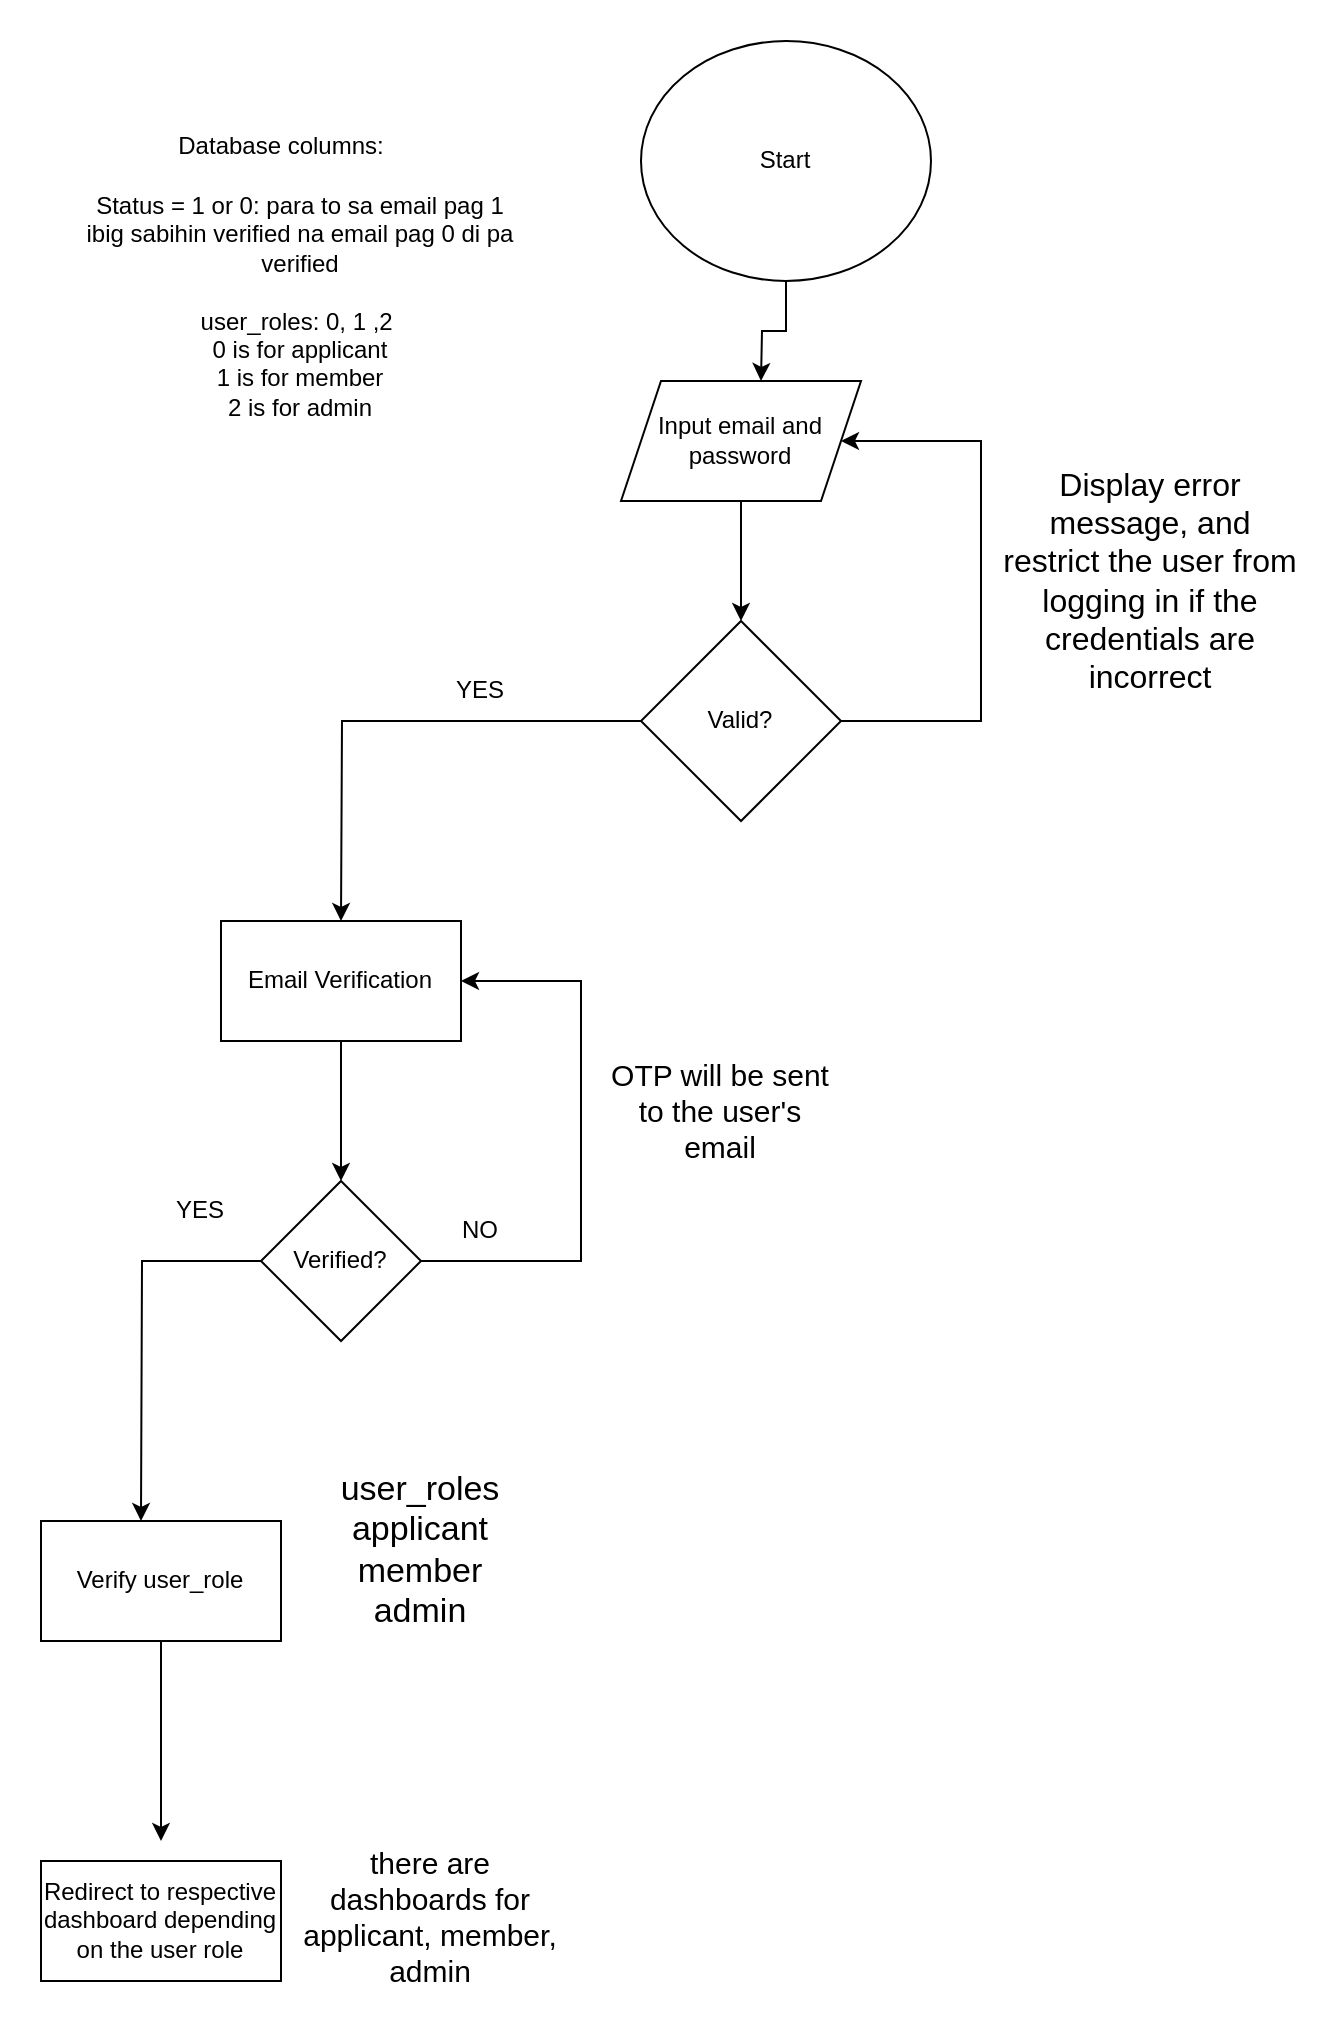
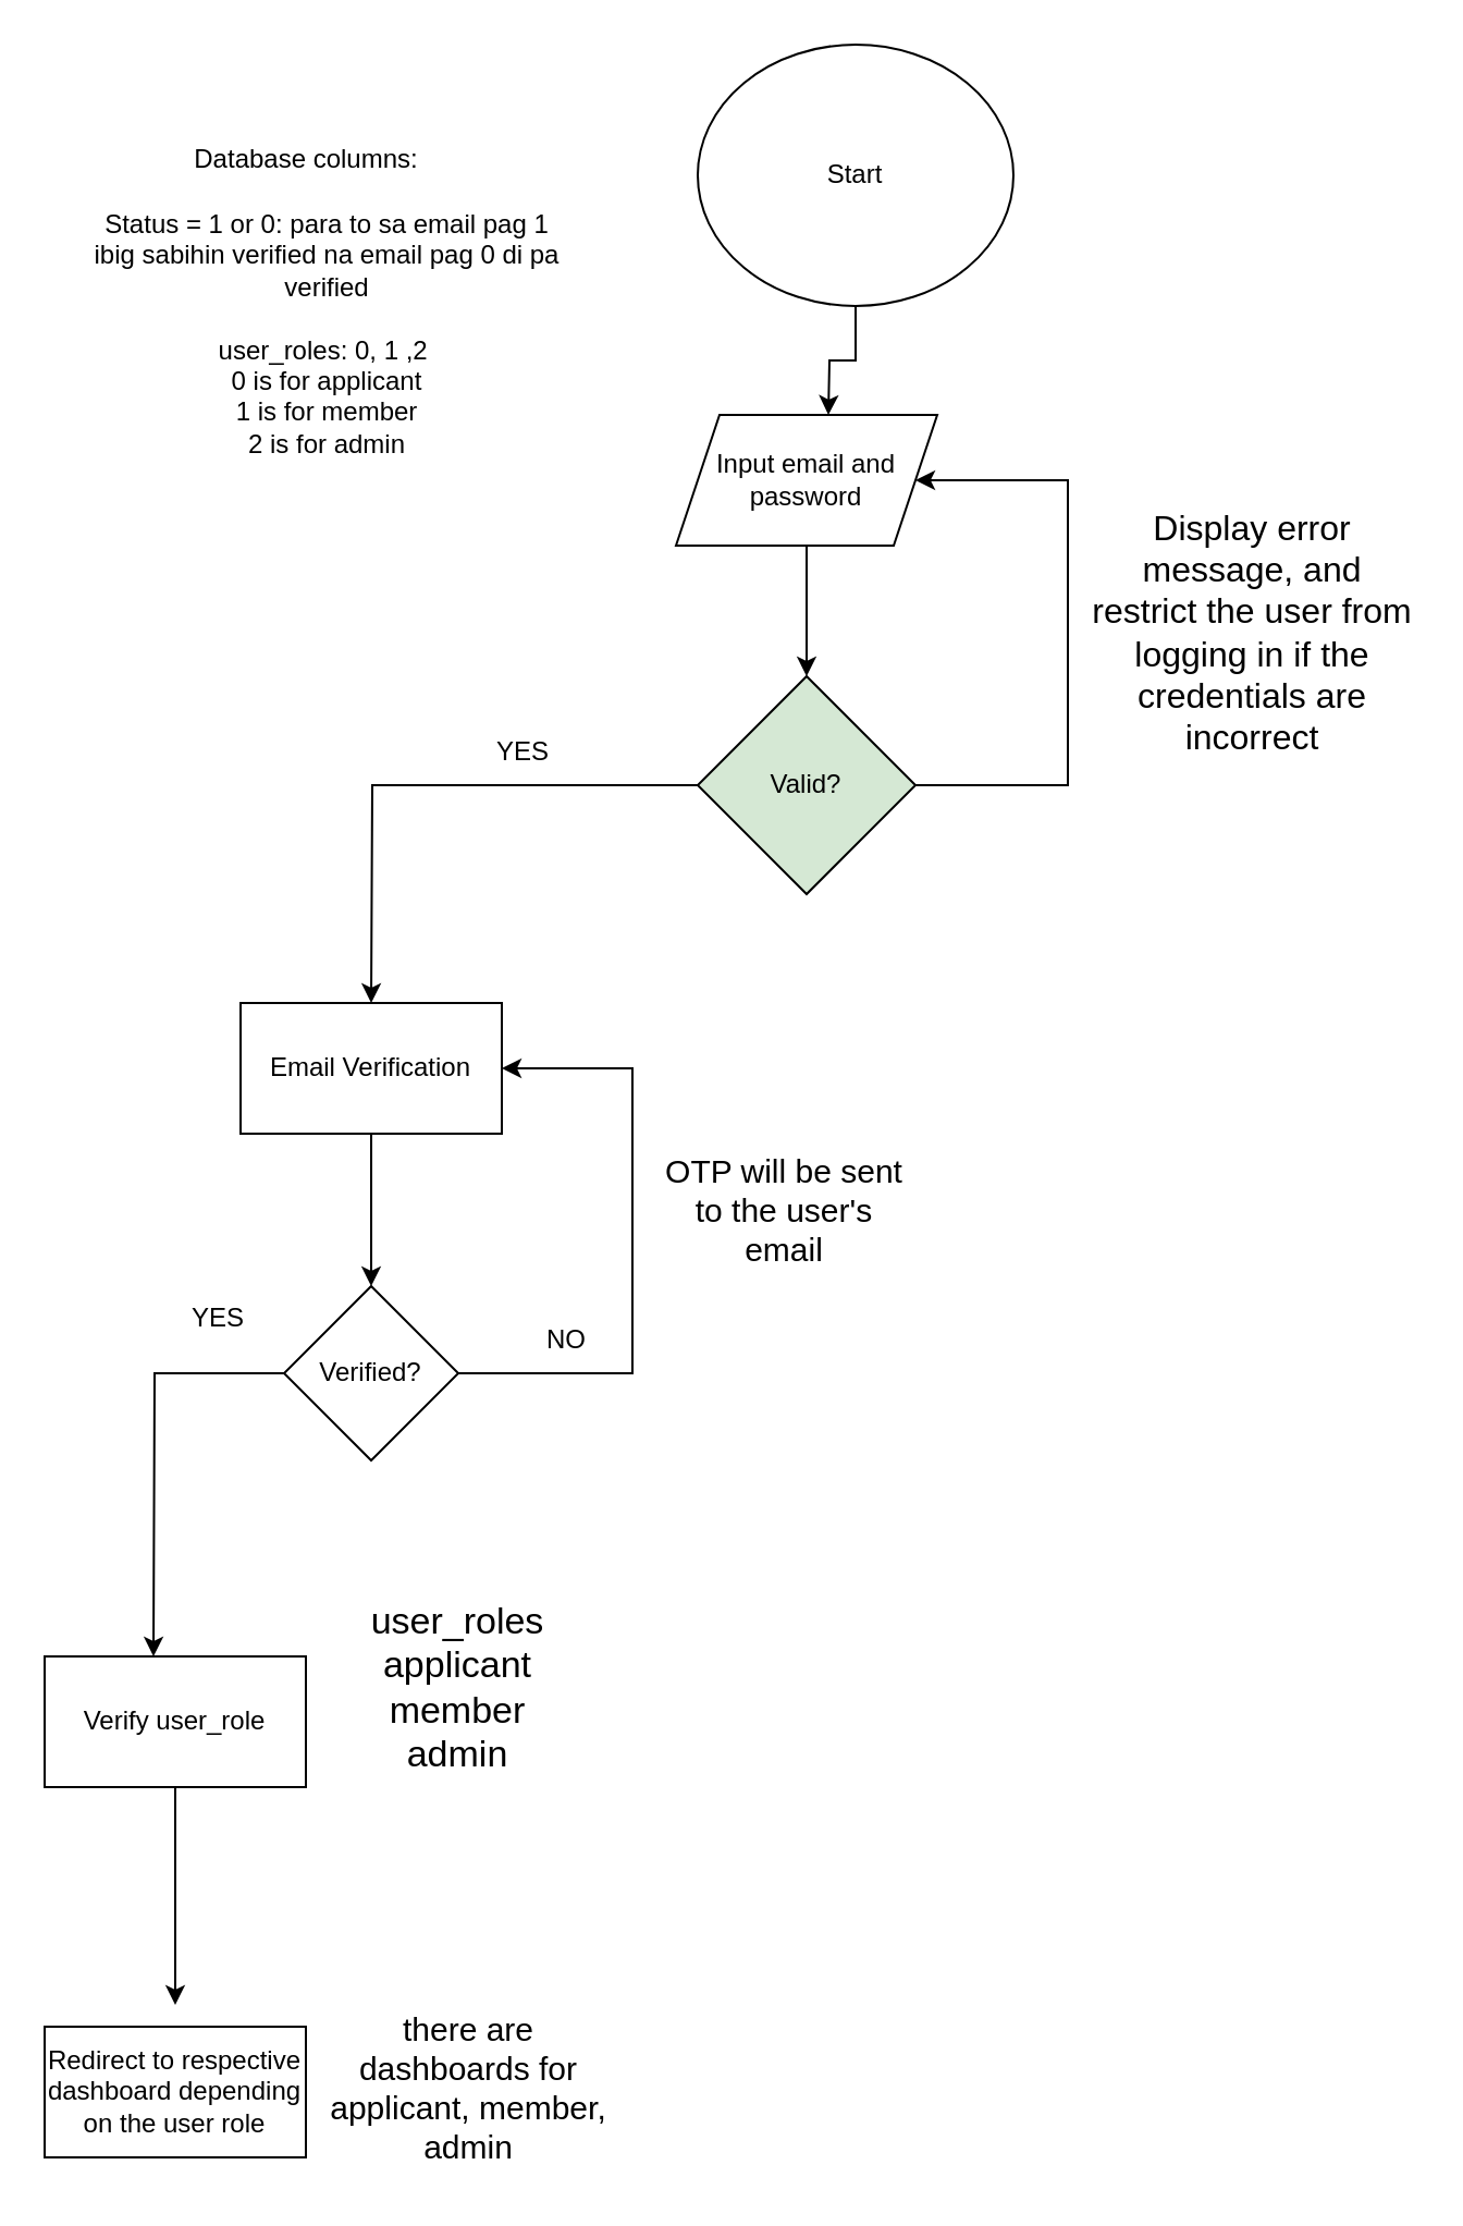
- <mxCell id="8" value="Valid?" style="rhombus;whiteSpace=wrap;html=1;" vertex="1" parent="1"><mxGeometry x="320" y="310" width="100" height="100" as="geometry" /></mxCell>
+ <mxCell id="8" value="Valid?" style="rhombus;whiteSpace=wrap;html=1;fillColor=#d5e8d4;" vertex="1" parent="1"><mxGeometry x="320" y="310" width="100" height="100" as="geometry" /></mxCell>
- <mxCell id="16" value="NO" style="text;html=1;strokeColor=none;fillColor=none;align=center;verticalAlign=middle;whiteSpace=wrap;rounded=0;" vertex="1" parent="1"><mxGeometry x="210" y="600" width="60" height="30" as="geometry" /></mxCell>
+ <mxCell id="16" value="NO" style="text;html=1;strokeColor=none;fillColor=none;align=center;verticalAlign=middle;whiteSpace=wrap;rounded=0;" vertex="1" parent="1"><mxGeometry x="230" y="600" width="60" height="30" as="geometry" /></mxCell>
